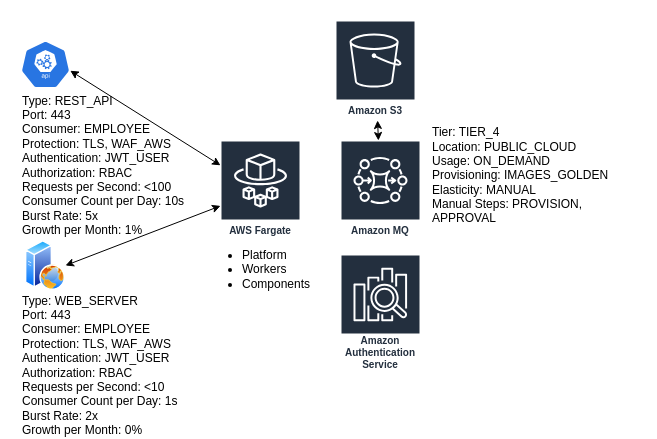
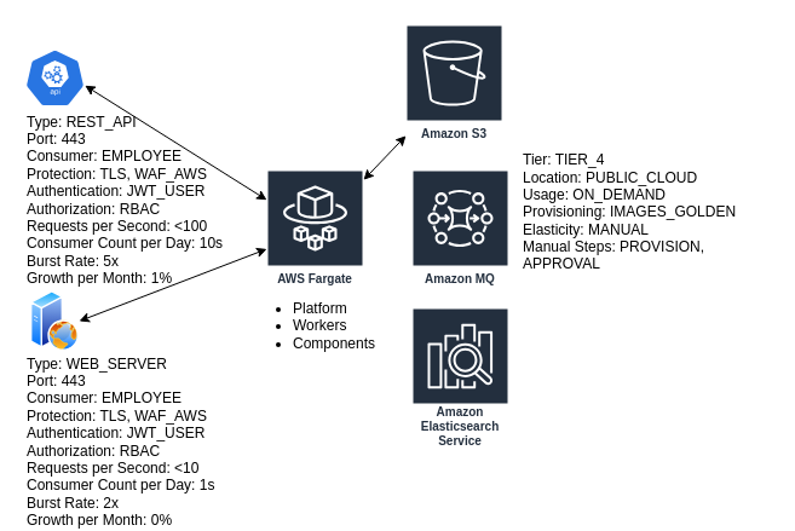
- <mxCell id="14" value="" style="endArrow=classic;startArrow=classic;html=1;rounded=0;" parent="1" source="4" target="7" edge="1"><mxGeometry width="50" height="50" relative="1" as="geometry"><mxPoint x="360" y="292.667" as="sourcePoint" /><mxPoint x="320" y="251.333" as="targetPoint" /></mxGeometry></mxCell>
+ <mxCell id="14" value="" style="endArrow=classic;startArrow=classic;html=1;rounded=0;" parent="1" source="4" target="5" edge="1"><mxGeometry width="50" height="50" relative="1" as="geometry"><mxPoint x="360" y="292.667" as="sourcePoint" /><mxPoint x="320" y="251.333" as="targetPoint" /></mxGeometry></mxCell>
- <mxCell id="6" value="Amazon Authentication Service" style="sketch=0;outlineConnect=0;fontColor=#232F3E;gradientColor=none;strokeColor=#ffffff;fillColor=#232F3E;dashed=0;verticalLabelPosition=middle;verticalAlign=bottom;align=center;html=1;whiteSpace=wrap;fontSize=10;fontStyle=1;spacing=3;shape=mxgraph.aws4.productIcon;prIcon=mxgraph.aws4.elasticsearch_service;" parent="1" vertex="1"><mxGeometry x="340" y="254" width="80" height="120" as="geometry" /></mxCell>
+ <mxCell id="6" value="Amazon Elasticsearch Service" style="sketch=0;outlineConnect=0;fontColor=#232F3E;gradientColor=none;strokeColor=#ffffff;fillColor=#232F3E;dashed=0;verticalLabelPosition=middle;verticalAlign=bottom;align=center;html=1;whiteSpace=wrap;fontSize=10;fontStyle=1;spacing=3;shape=mxgraph.aws4.productIcon;prIcon=mxgraph.aws4.elasticsearch_service;" parent="1" vertex="1"><mxGeometry x="340" y="254" width="80" height="120" as="geometry" /></mxCell>
